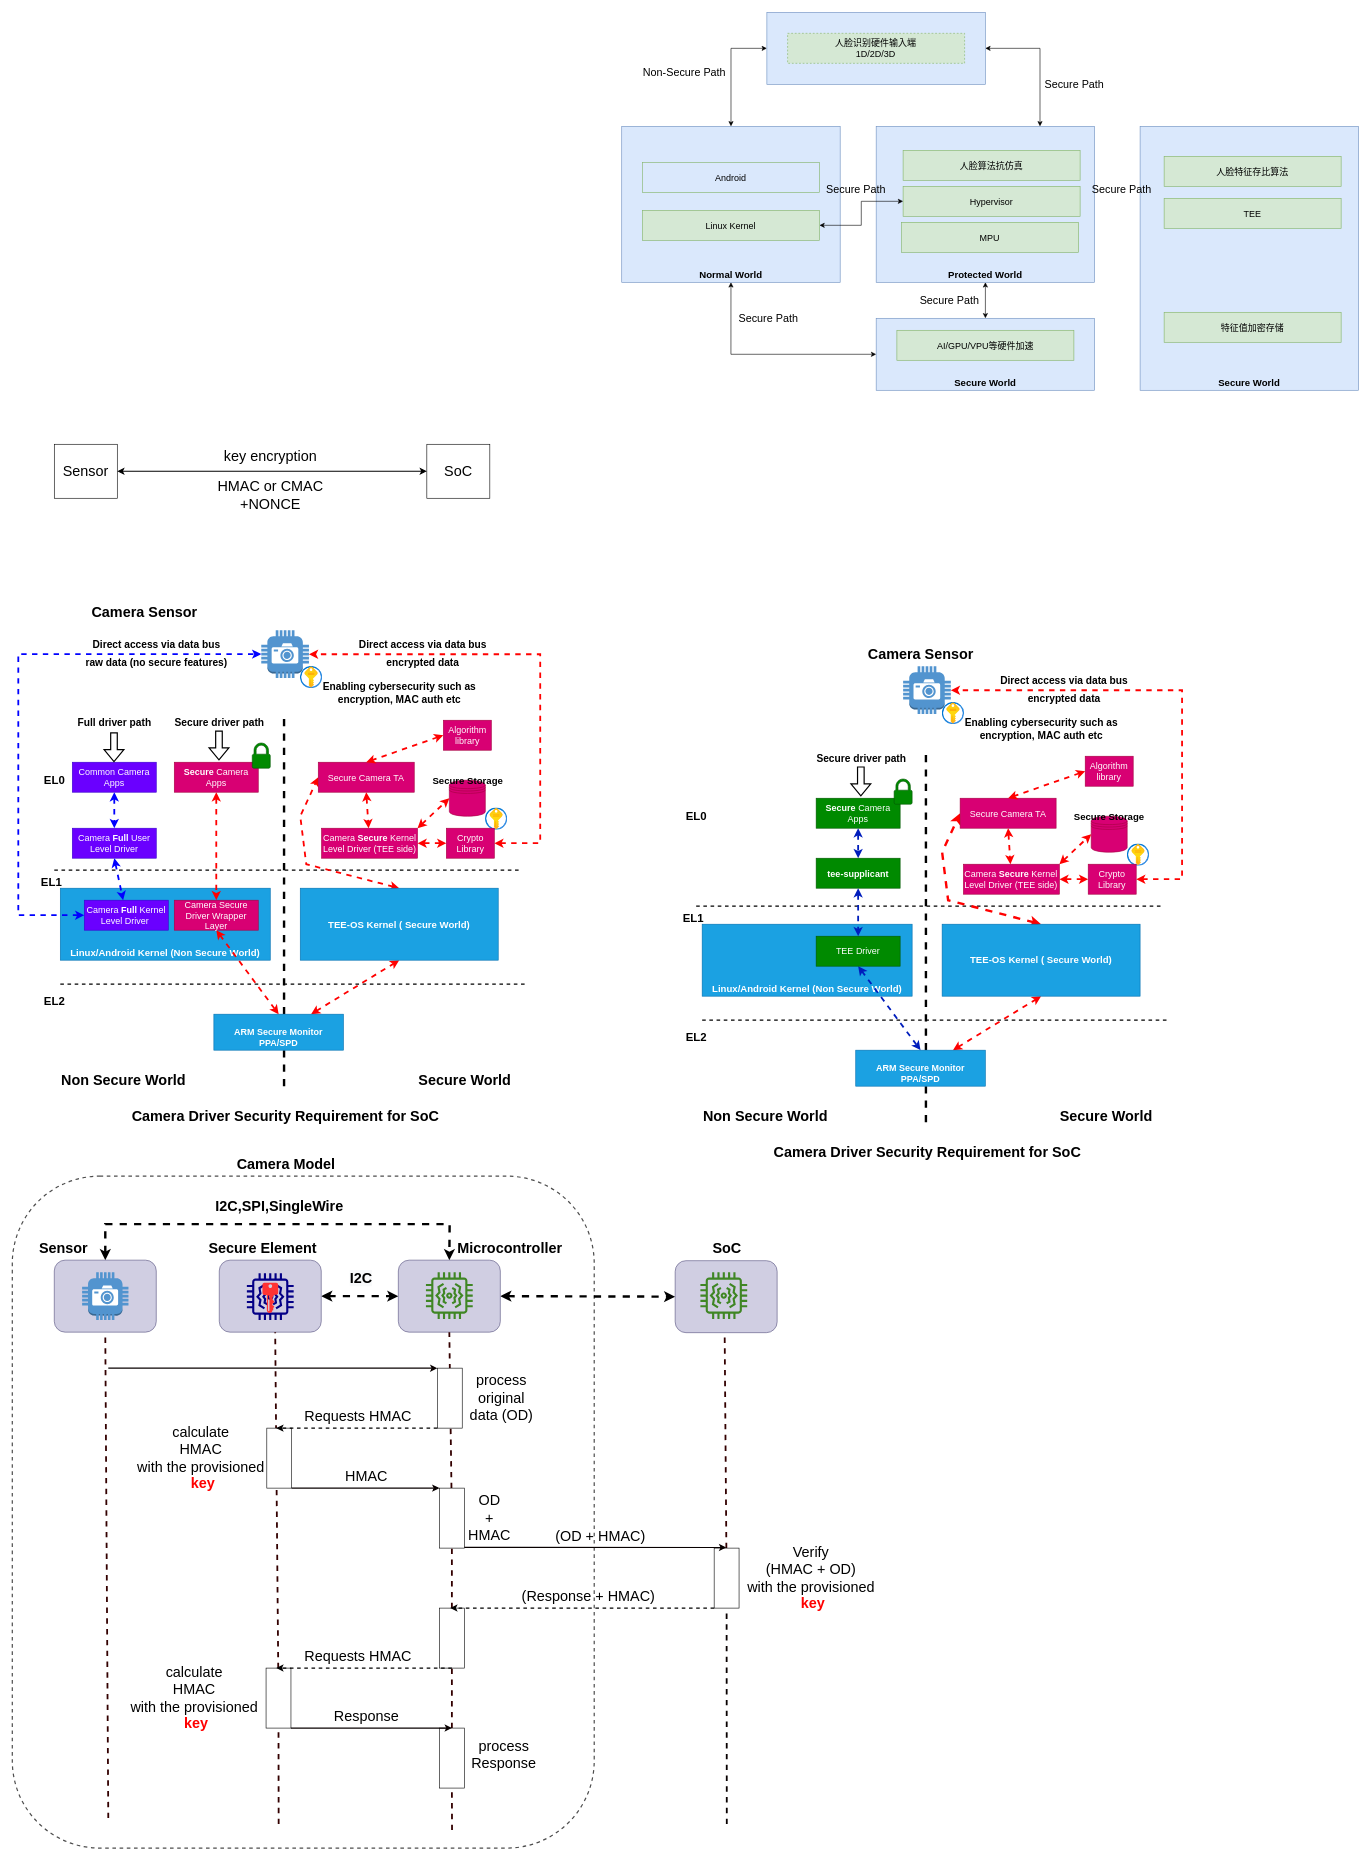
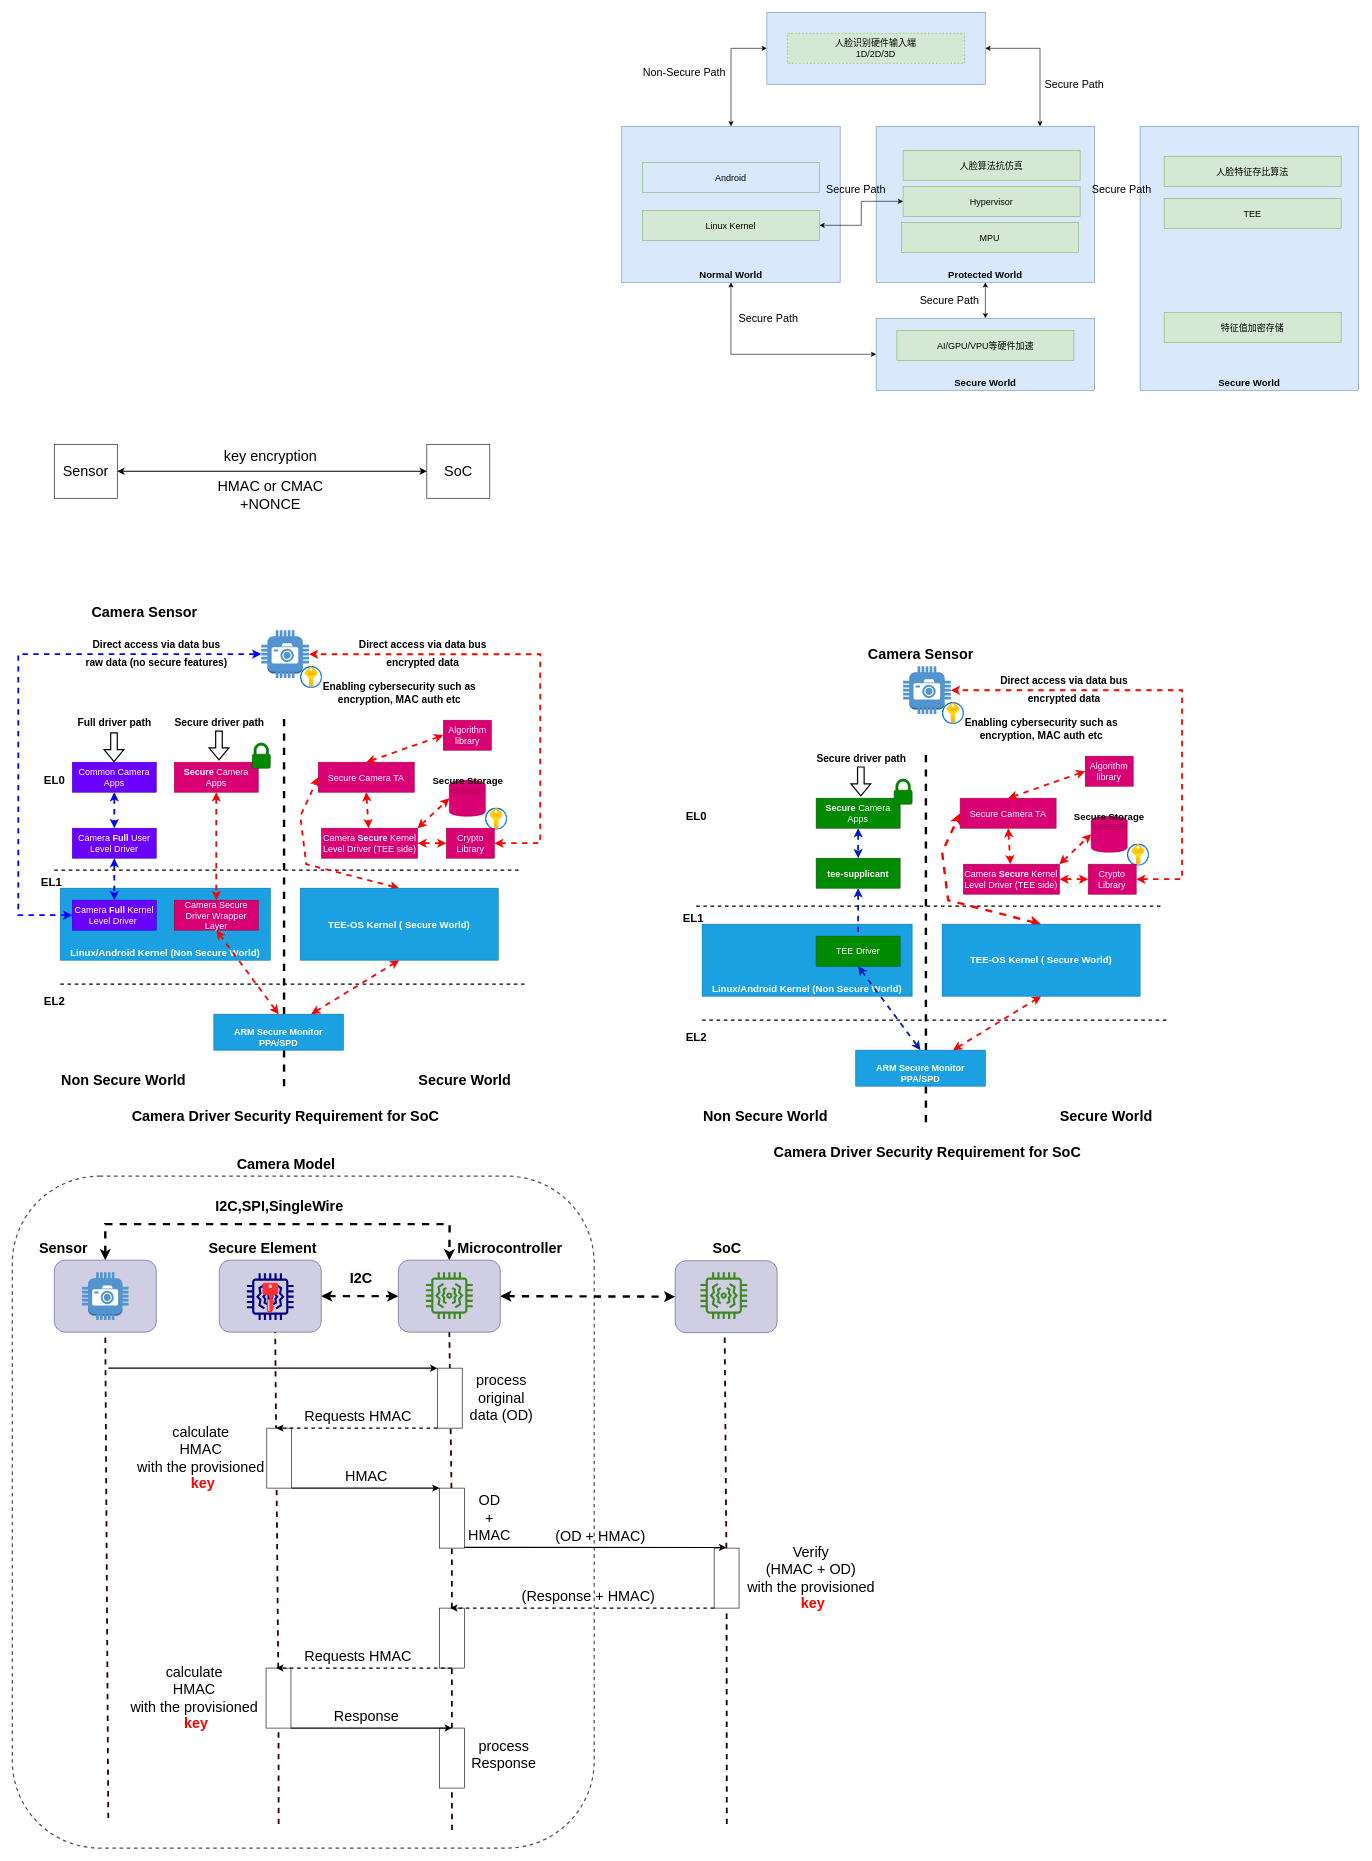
- <mxCell id="8" value="Camera &lt;b style=&quot;font-size: 15px;&quot;&gt;Full&lt;/b&gt; Kernel Level Driver&amp;nbsp;" style="rounded=0;whiteSpace=wrap;html=1;fillColor=#6a00ff;fontColor=#ffffff;strokeColor=#3700CC;fontSize=15;" parent="1" vertex="1"><mxGeometry x="140" y="1500" width="140" height="50" as="geometry" /></mxCell>
+ <mxCell id="8" value="Camera &lt;b style=&quot;font-size: 15px;&quot;&gt;Full&lt;/b&gt; Kernel Level Driver&amp;nbsp;" style="rounded=0;whiteSpace=wrap;html=1;fillColor=#6a00ff;fontColor=#ffffff;strokeColor=#3700CC;fontSize=15;" parent="1" vertex="1"><mxGeometry x="120" y="1500" width="140" height="50" as="geometry" /></mxCell>
- <mxCell id="95" style="edgeStyle=none;rounded=0;orthogonalLoop=1;jettySize=auto;html=1;exitX=0.5;exitY=1;exitDx=0;exitDy=0;dashed=1;strokeColor=#001DBC;strokeWidth=3;fontSize=24;startArrow=classic;startFill=1;fillColor=#0050ef;" parent="1" source="96" target="73" edge="1"><mxGeometry relative="1" as="geometry" /></mxCell>
+ <mxCell id="95" style="edgeStyle=none;rounded=0;orthogonalLoop=1;jettySize=auto;html=1;exitX=0.5;exitY=1;exitDx=0;exitDy=0;dashed=1;strokeColor=#001DBC;strokeWidth=3;fontSize=24;startArrow=classic;startFill=1;fillColor=#0050ef;endArrow=none;" parent="1" source="96" target="73" edge="1"><mxGeometry relative="1" as="geometry" /></mxCell>
